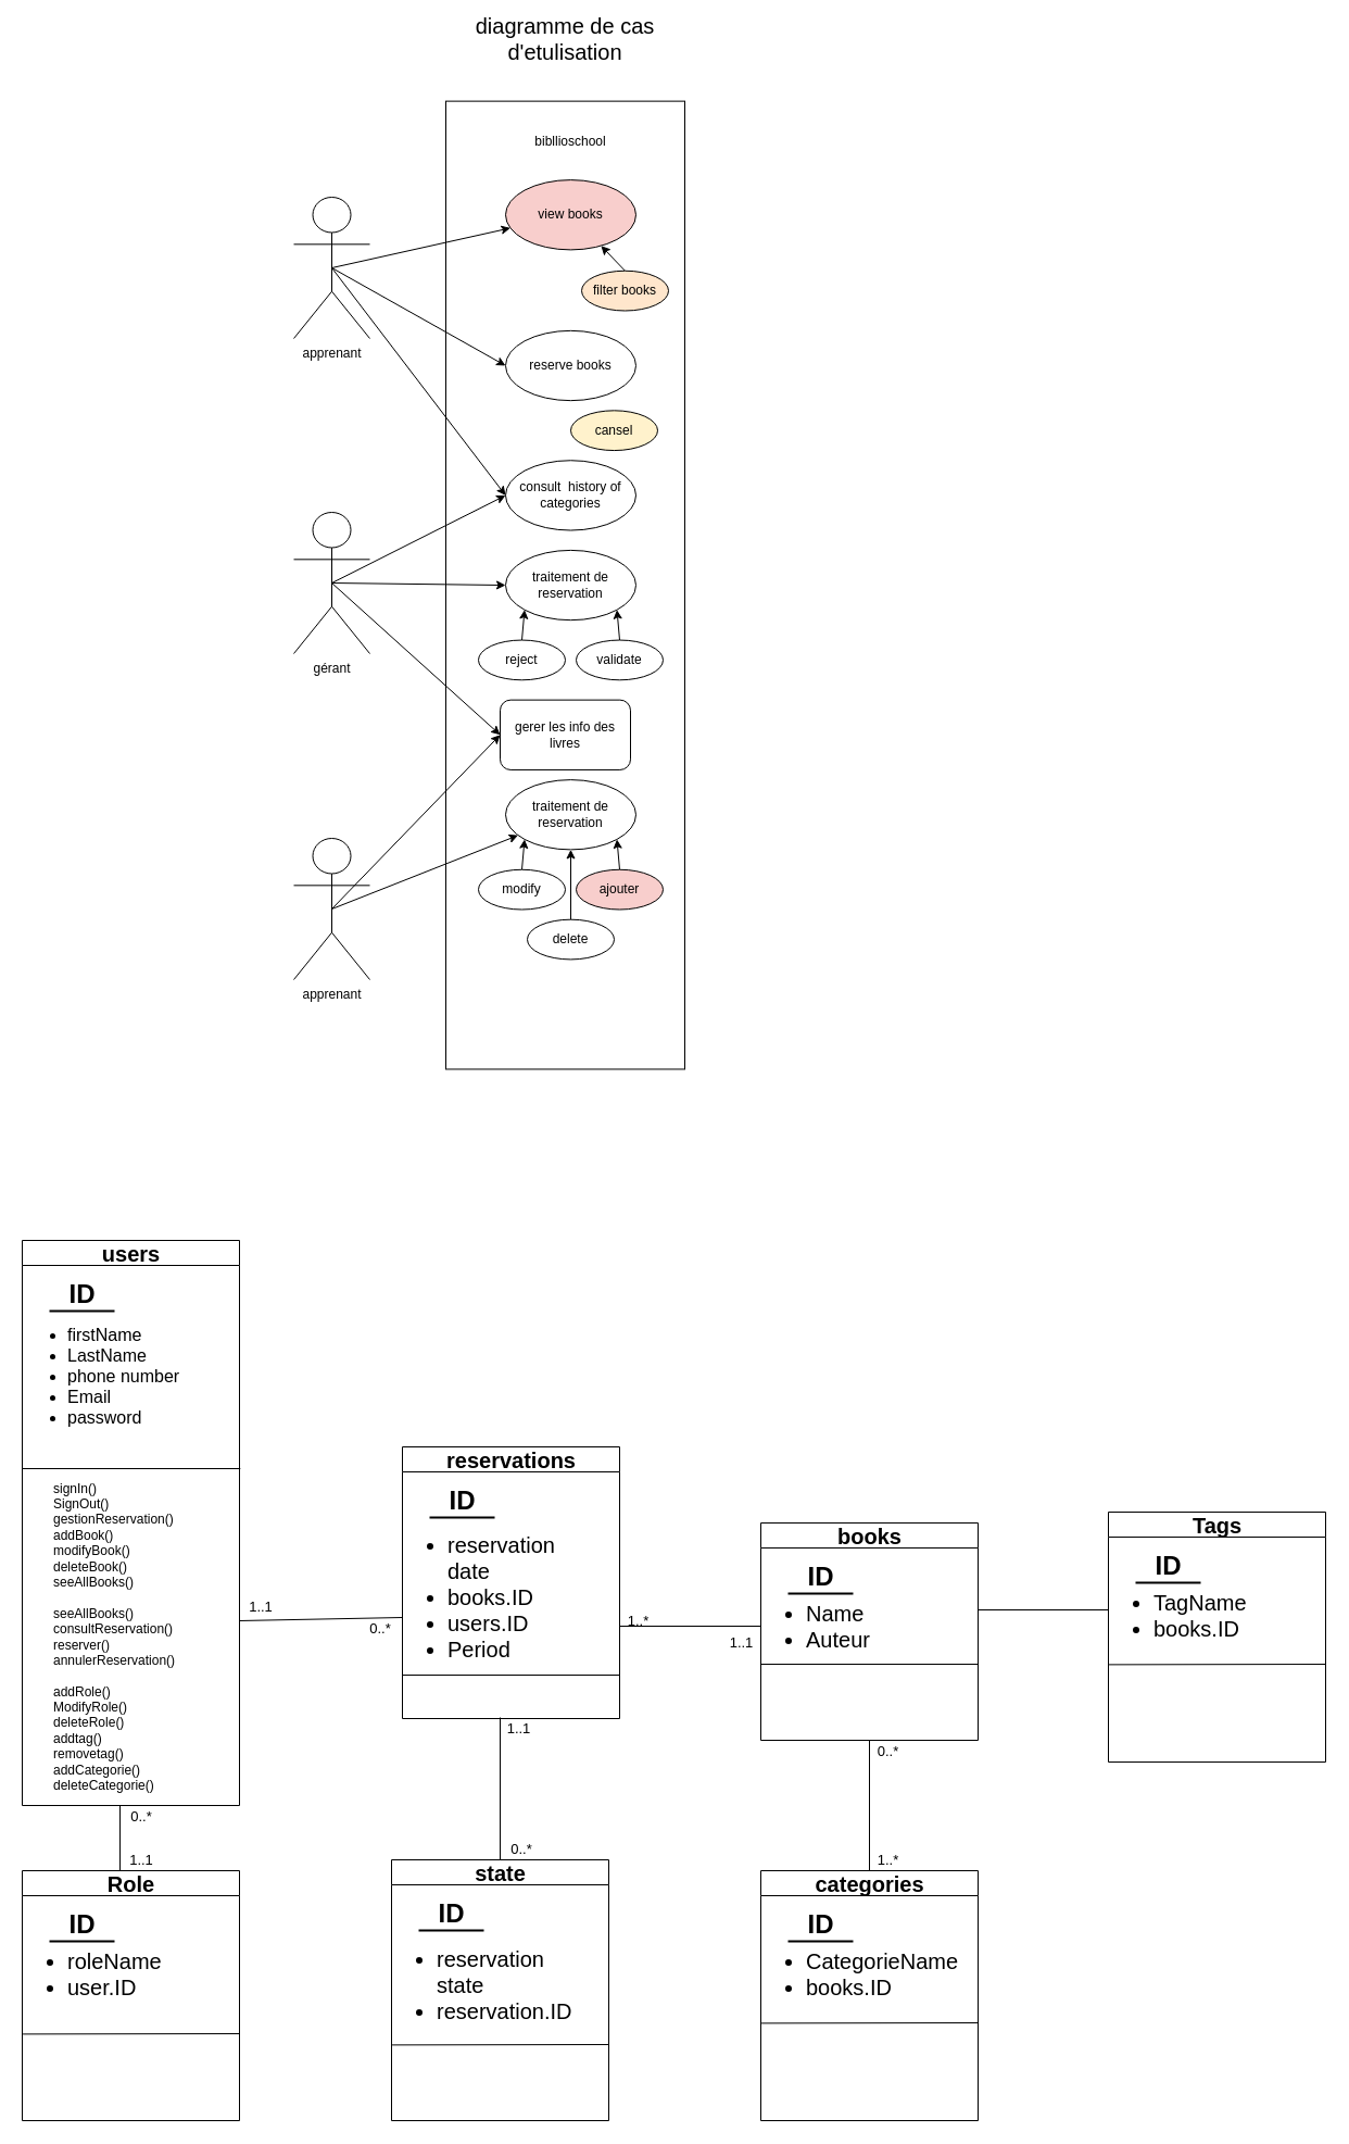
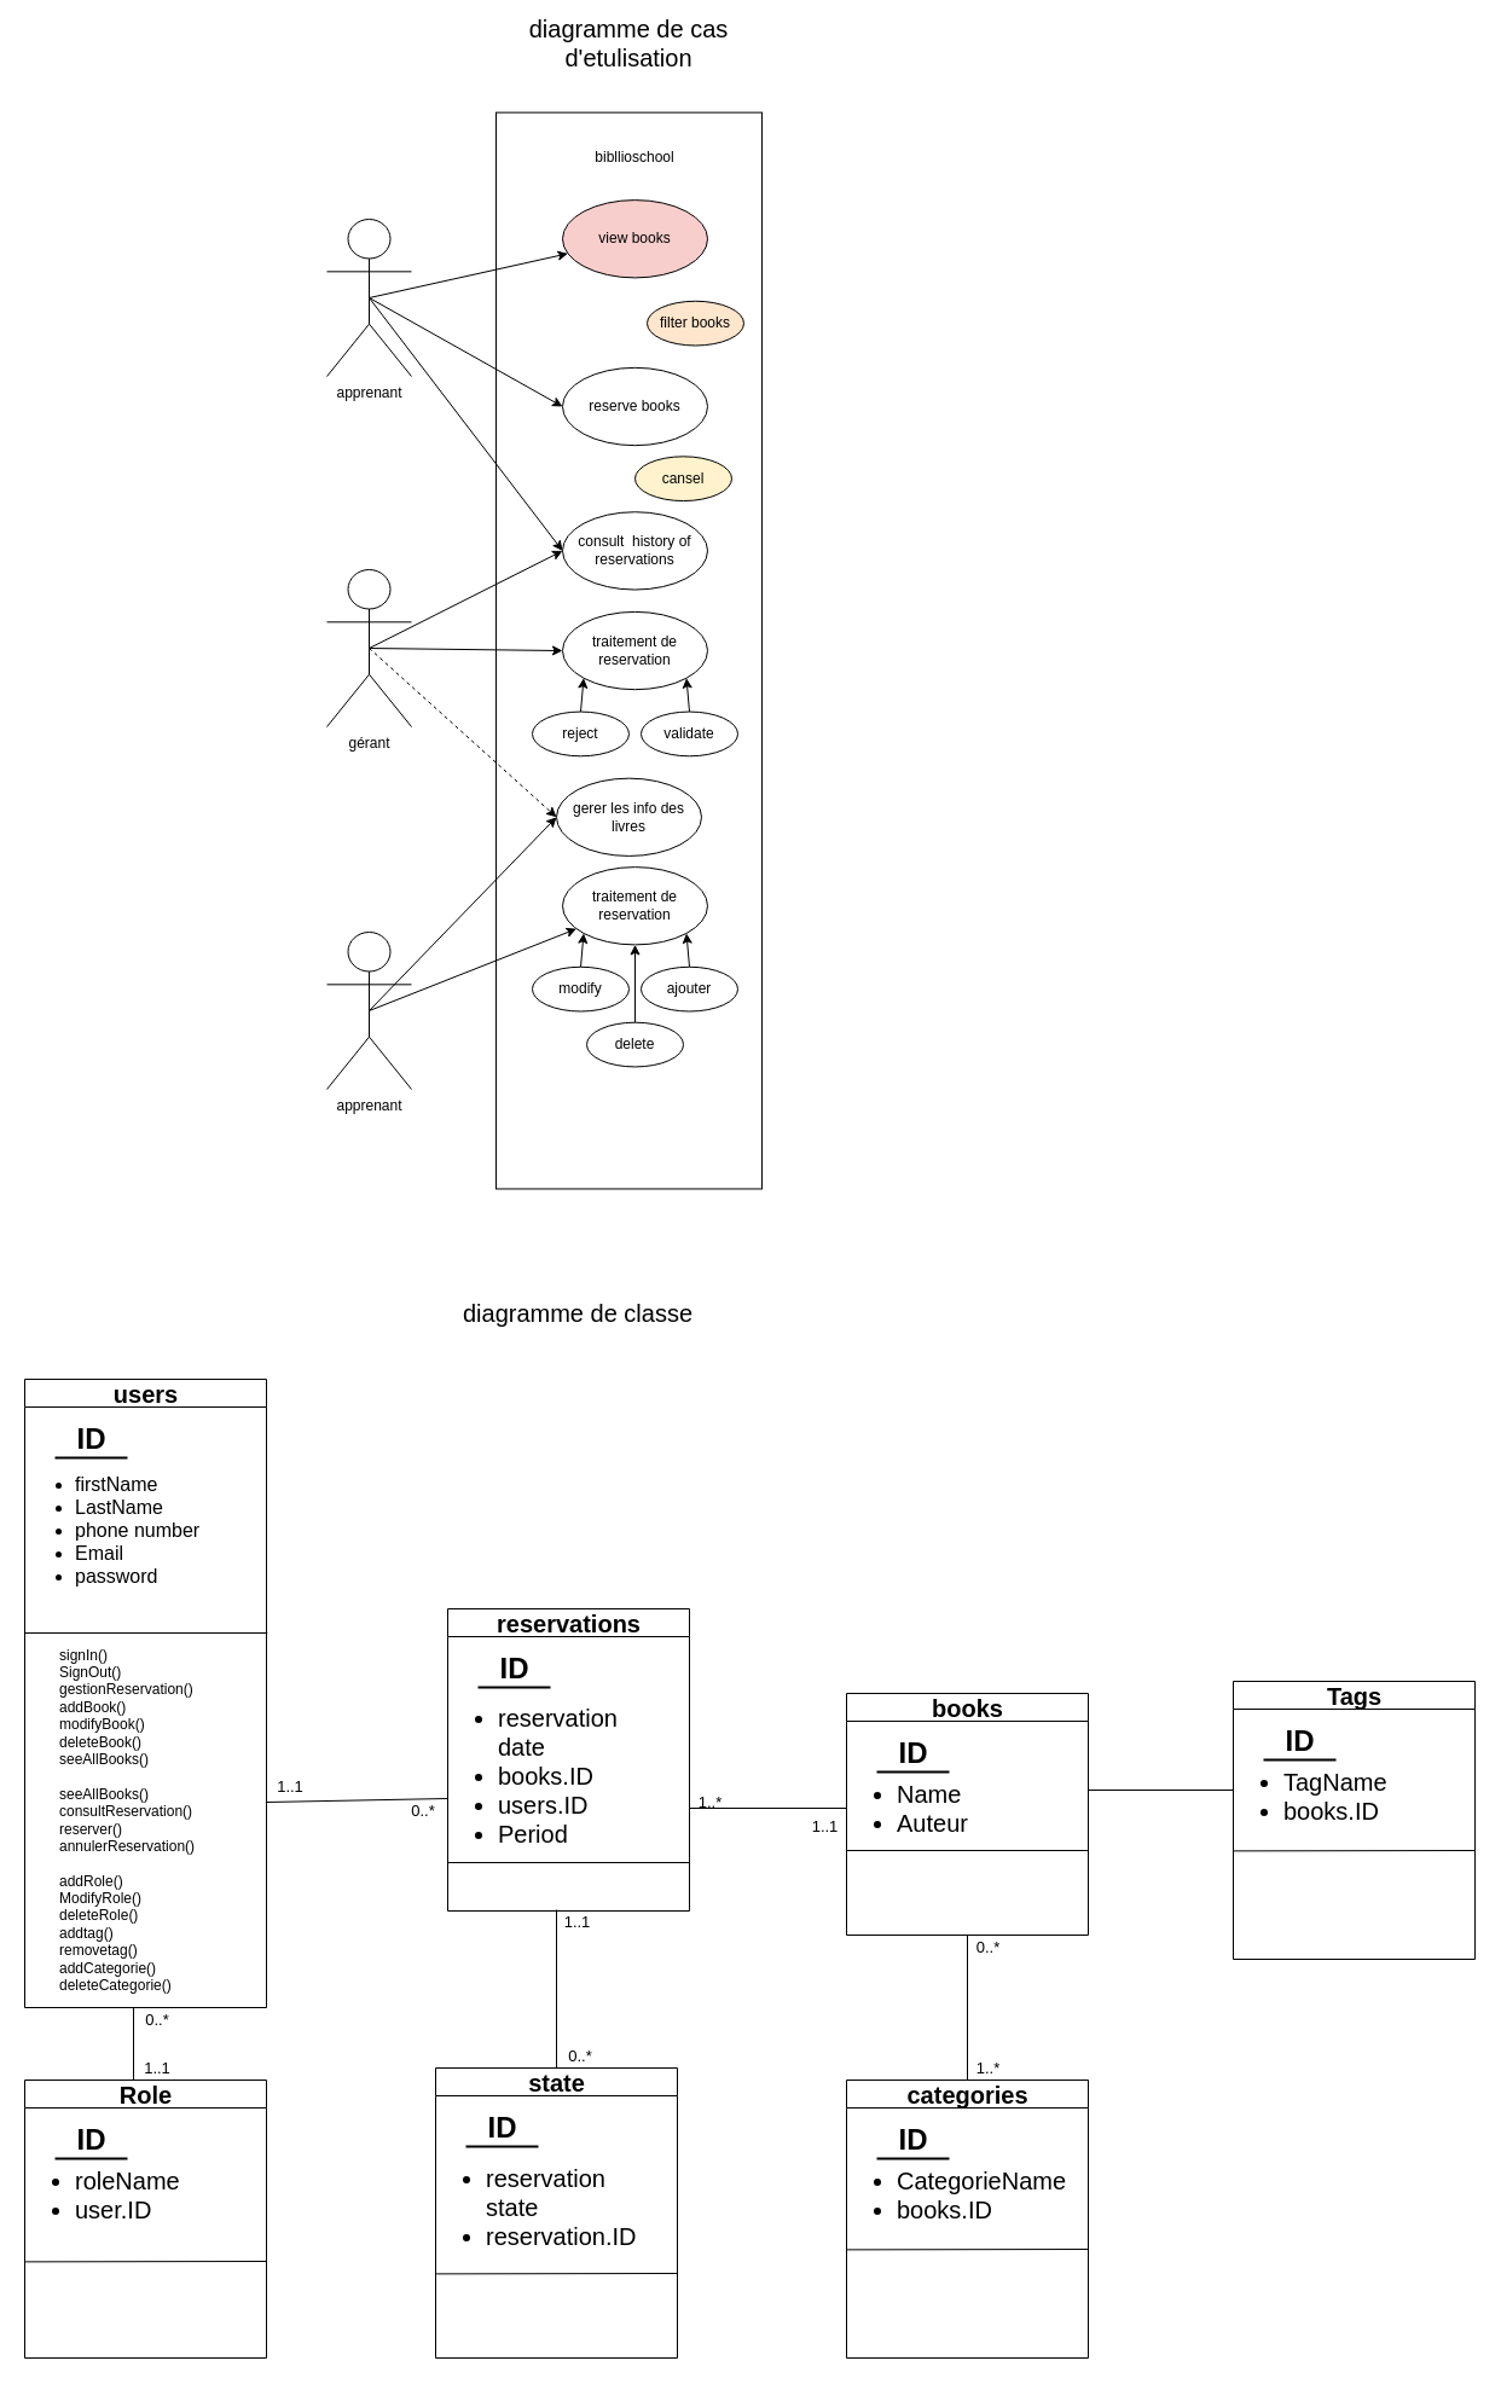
- <mxCell id="11" style="edgeStyle=none;html=1;exitX=0.5;exitY=0;exitDx=0;exitDy=0;" parent="1" source="12" target="10" edge="1"><mxGeometry relative="1" as="geometry" /></mxCell>
- <mxCell id="14" value="consult&amp;nbsp; history of categories" style="ellipse;whiteSpace=wrap;html=1;" parent="1" vertex="1"><mxGeometry x="465" y="423.245" width="120" height="64.286" as="geometry" /></mxCell>
+ <mxCell id="14" value="consult&amp;nbsp; history of reservations" style="ellipse;whiteSpace=wrap;html=1;" parent="1" vertex="1"><mxGeometry x="465" y="423.245" width="120" height="64.286" as="geometry" /></mxCell>
- <mxCell id="39" style="edgeStyle=none;html=1;exitX=0.5;exitY=0.5;exitDx=0;exitDy=0;exitPerimeter=0;entryX=0;entryY=0.5;entryDx=0;entryDy=0;" parent="1" source="40" target="21" edge="1"><mxGeometry relative="1" as="geometry" /></mxCell>
+ <mxCell id="39" style="edgeStyle=none;html=1;exitX=0.5;exitY=0.5;exitDx=0;exitDy=0;exitPerimeter=0;entryX=0;entryY=0.5;entryDx=0;entryDy=0;dashed=1;" parent="1" source="40" target="21" edge="1"><mxGeometry relative="1" as="geometry" /></mxCell>
- <mxCell id="21" value="gerer les info des livres" style="whiteSpace=wrap;html=1;rounded=1;" parent="1" vertex="1"><mxGeometry x="460" y="643.653" width="120" height="64.286" as="geometry" /></mxCell>
+ <mxCell id="21" value="gerer les info des livres" style="ellipse;whiteSpace=wrap;html=1;" parent="1" vertex="1"><mxGeometry x="460" y="643.653" width="120" height="64.286" as="geometry" /></mxCell>
- <mxCell id="26" value="ajouter" style="ellipse;whiteSpace=wrap;html=1;fillColor=#f8cecc;" parent="1" vertex="1"><mxGeometry x="530" y="799.776" width="80" height="36.735" as="geometry" /></mxCell>
+ <mxCell id="26" value="ajouter" style="ellipse;whiteSpace=wrap;html=1;" parent="1" vertex="1"><mxGeometry x="530" y="799.776" width="80" height="36.735" as="geometry" /></mxCell>
+ <mxCell id="3" value="&lt;font style=&quot;font-size: 20px;&quot;&gt;diagramme de classe&lt;/font&gt;" style="text;html=1;strokeColor=none;fillColor=none;align=center;verticalAlign=middle;whiteSpace=wrap;rounded=0;strokeWidth=1;fontSize=20;" parent="1" vertex="1"><mxGeometry x="352.5" y="1071" width="250" height="30" as="geometry" /></mxCell>
